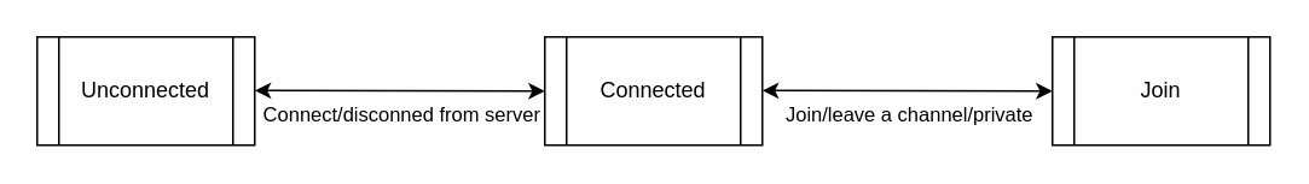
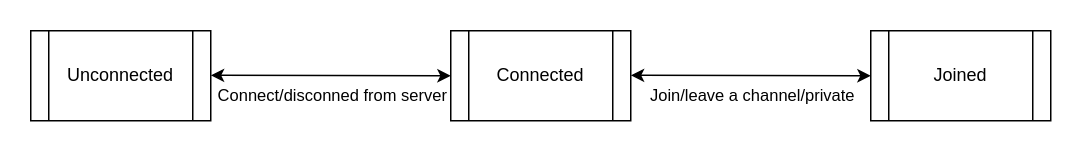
- <mxCell id="8" value="Join" style="shape=process;whiteSpace=wrap;html=1;backgroundOutline=1;" vertex="1" parent="1"><mxGeometry x="580" y="20" width="120" height="60" as="geometry" /></mxCell>
+ <mxCell id="8" value="Joined" style="shape=process;whiteSpace=wrap;html=1;backgroundOutline=1;" vertex="1" parent="1"><mxGeometry x="580" y="20" width="120" height="60" as="geometry" /></mxCell>
